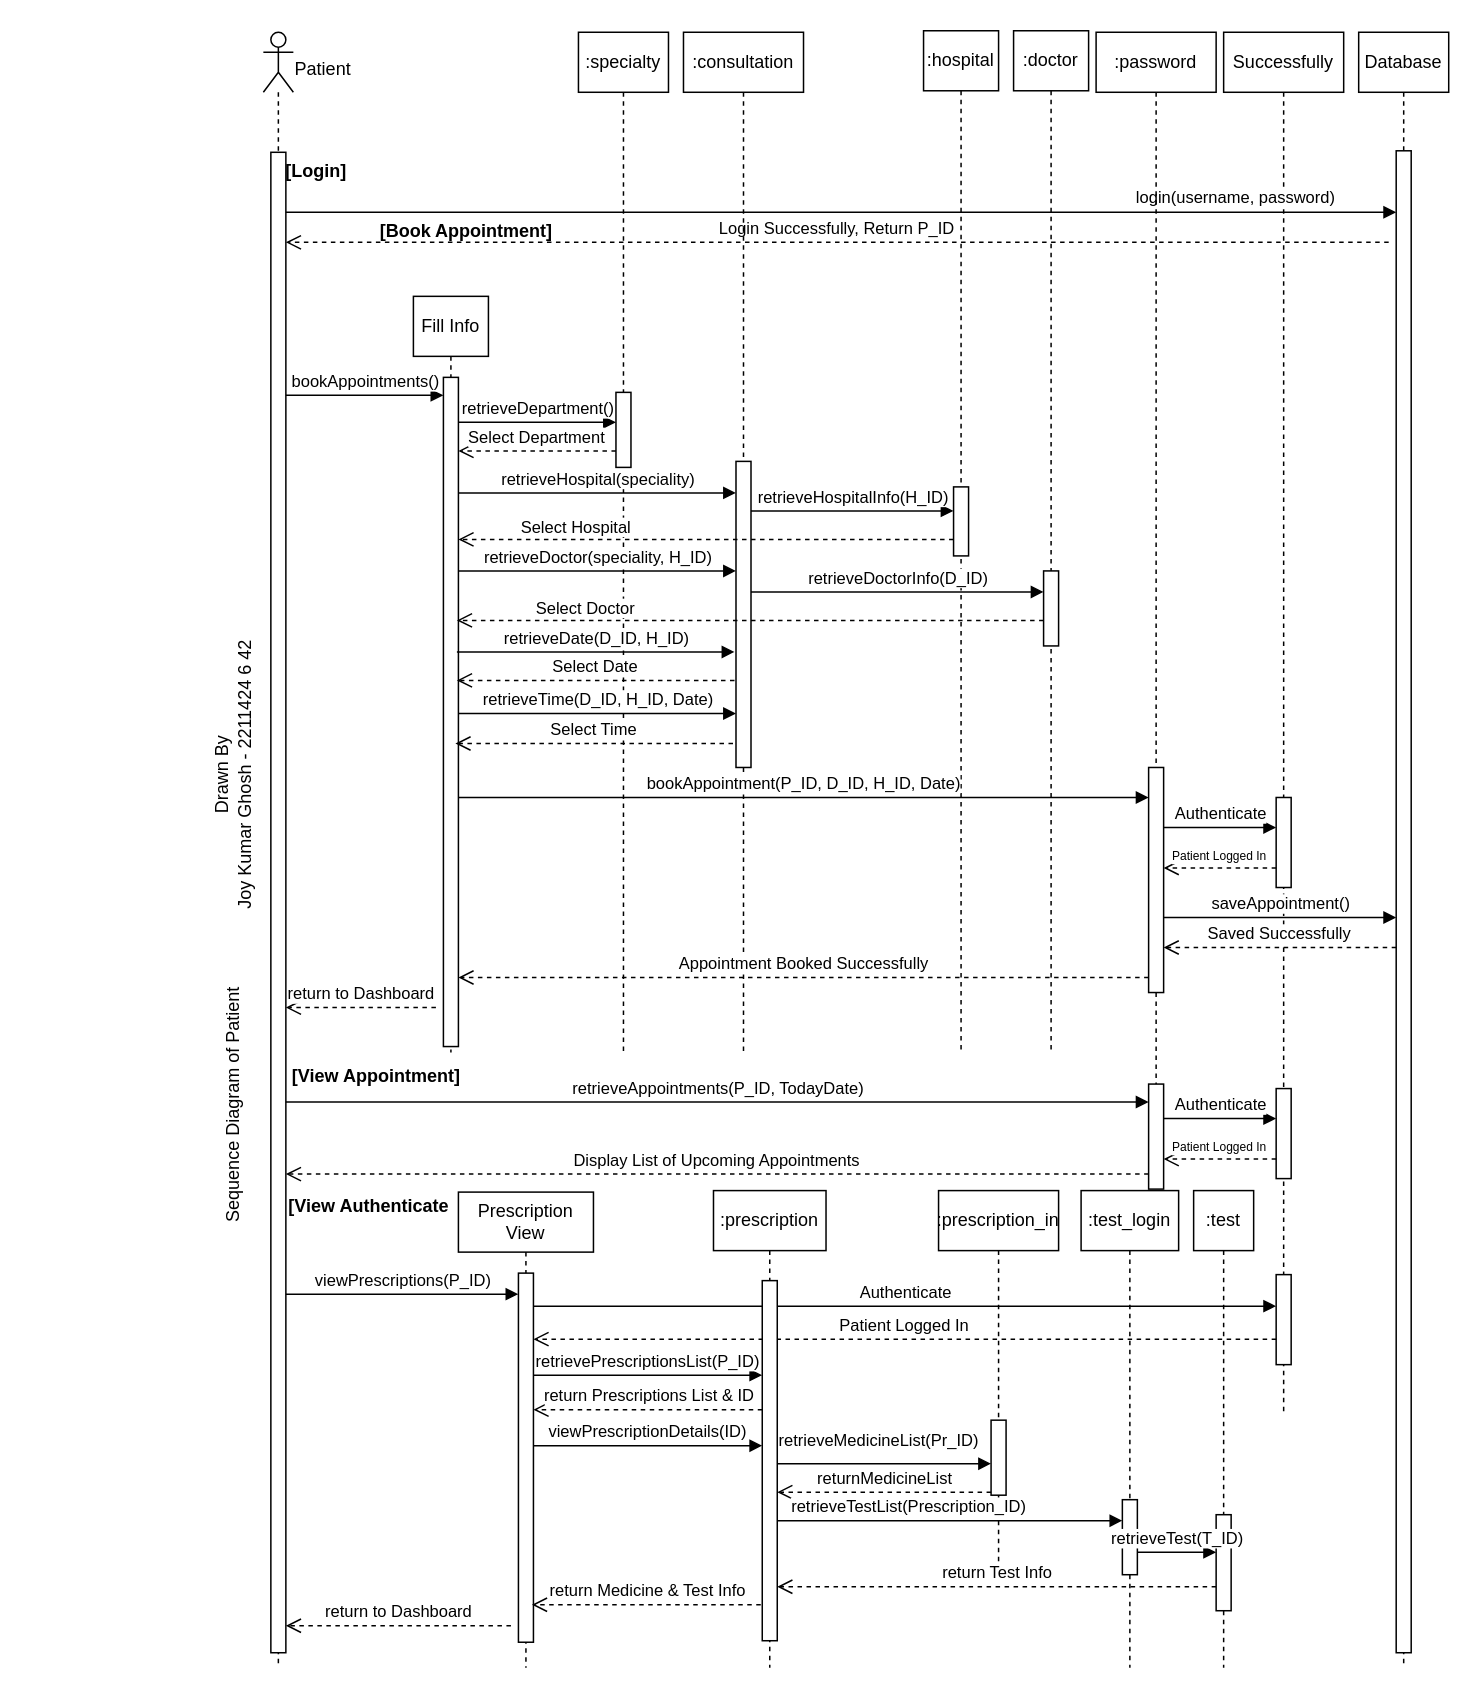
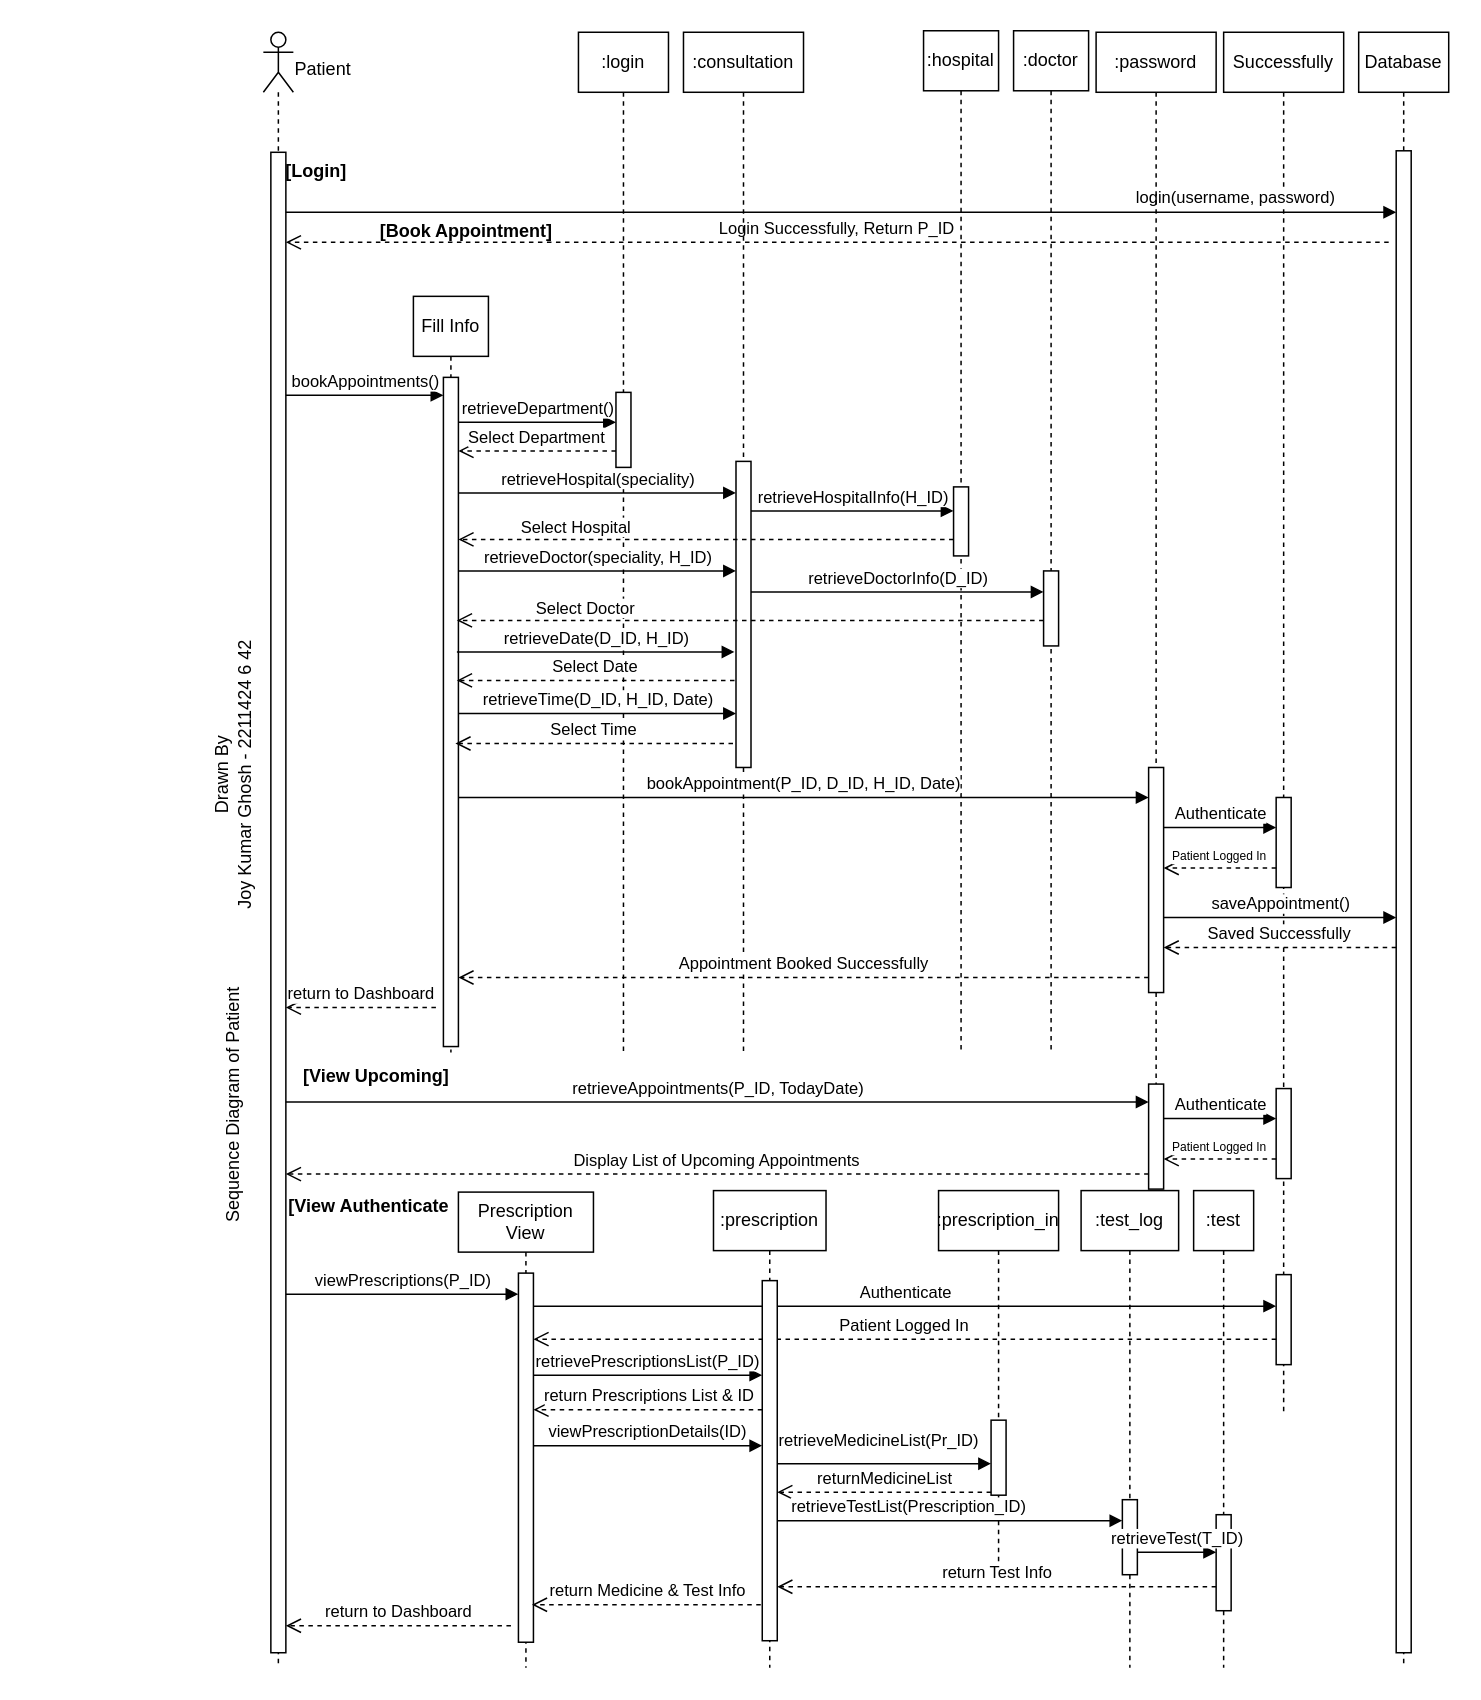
- <mxCell id="21" value=":specialty" style="shape=umlLifeline;perimeter=lifelinePerimeter;whiteSpace=wrap;html=1;container=1;dropTarget=0;collapsible=0;recursiveResize=0;outlineConnect=0;portConstraint=eastwest;newEdgeStyle={&quot;curved&quot;:0,&quot;rounded&quot;:0};" parent="1" vertex="1"><mxGeometry x="385" y="21" width="60" height="680" as="geometry" /></mxCell>
+ <mxCell id="21" value=":login" style="shape=umlLifeline;perimeter=lifelinePerimeter;whiteSpace=wrap;html=1;container=1;dropTarget=0;collapsible=0;recursiveResize=0;outlineConnect=0;portConstraint=eastwest;newEdgeStyle={&quot;curved&quot;:0,&quot;rounded&quot;:0};" parent="1" vertex="1"><mxGeometry x="385" y="21" width="60" height="680" as="geometry" /></mxCell>
- <mxCell id="51" value="[View Appointment]" style="text;align=center;fontStyle=1;verticalAlign=middle;spacingLeft=3;spacingRight=3;strokeColor=none;rotatable=0;points=[[0,0.5],[1,0.5]];portConstraint=eastwest;html=1;" parent="1" vertex="1"><mxGeometry x="195" y="704" width="110" height="26" as="geometry" /></mxCell>
+ <mxCell id="51" value="[View Upcoming]" style="text;align=center;fontStyle=1;verticalAlign=middle;spacingLeft=3;spacingRight=3;strokeColor=none;rotatable=0;points=[[0,0.5],[1,0.5]];portConstraint=eastwest;html=1;" parent="1" vertex="1"><mxGeometry x="195" y="704" width="110" height="26" as="geometry" /></mxCell>
- <mxCell id="67" value=":test_login" style="shape=umlLifeline;perimeter=lifelinePerimeter;whiteSpace=wrap;html=1;container=1;dropTarget=0;collapsible=0;recursiveResize=0;outlineConnect=0;portConstraint=eastwest;newEdgeStyle={&quot;curved&quot;:0,&quot;rounded&quot;:0};" parent="1" vertex="1"><mxGeometry x="720" y="793" width="65" height="318" as="geometry" /></mxCell>
+ <mxCell id="67" value=":test_log" style="shape=umlLifeline;perimeter=lifelinePerimeter;whiteSpace=wrap;html=1;container=1;dropTarget=0;collapsible=0;recursiveResize=0;outlineConnect=0;portConstraint=eastwest;newEdgeStyle={&quot;curved&quot;:0,&quot;rounded&quot;:0};" parent="1" vertex="1"><mxGeometry x="720" y="793" width="65" height="318" as="geometry" /></mxCell>
